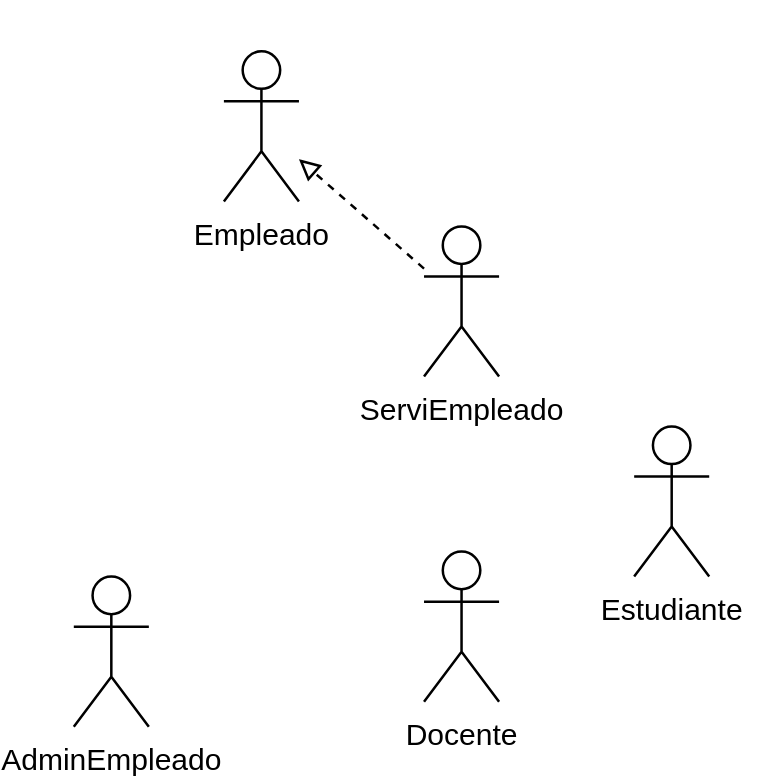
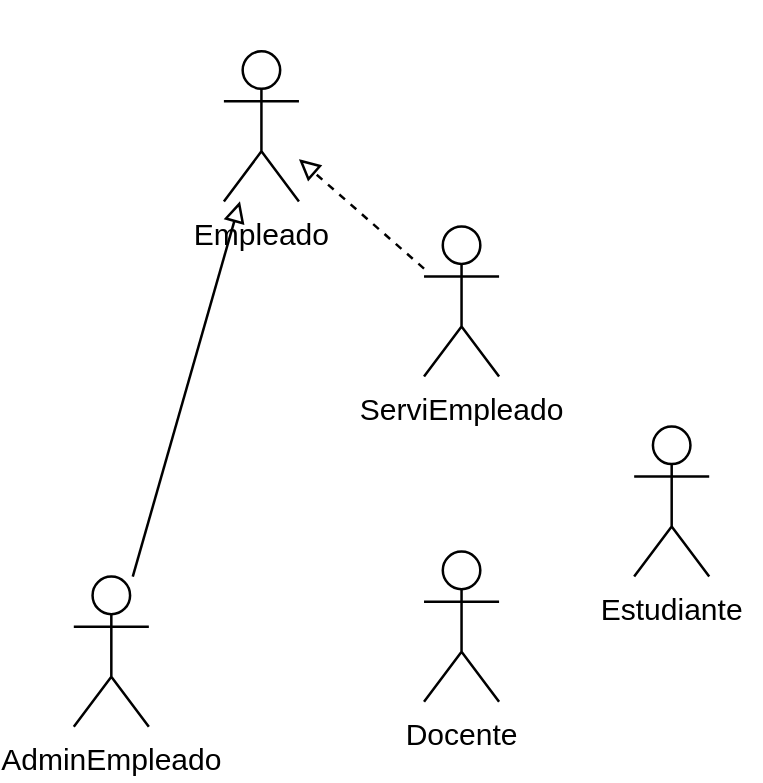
+ <mxCell id="5" style="edgeStyle=none;rounded=0;orthogonalLoop=1;jettySize=auto;html=1;endArrow=block;endFill=0;" edge="1" parent="1" source="6" target="2"><mxGeometry relative="1" as="geometry" /></mxCell>
